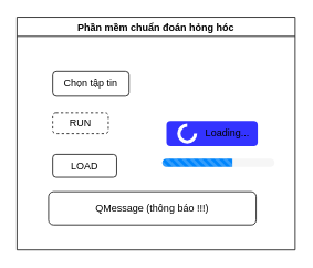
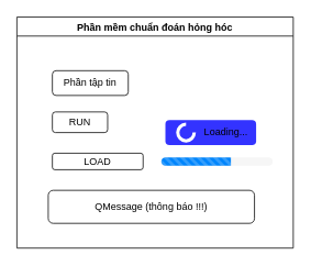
- <mxCell id="4" value="Chọn tập tin" style="rounded=1;whiteSpace=wrap;html=1;fillColor=default;movable=0;resizable=0;rotatable=0;deletable=0;editable=0;connectable=0;" parent="2" vertex="1"><mxGeometry x="43" y="65" width="92" height="30" as="geometry" /></mxCell>
+ <mxCell id="4" value="Phần tập tin" style="rounded=1;whiteSpace=wrap;html=1;fillColor=default;movable=0;resizable=0;rotatable=0;deletable=0;editable=0;connectable=0;" parent="2" vertex="1"><mxGeometry x="43" y="65" width="92" height="30" as="geometry" /></mxCell>
- <mxCell id="5" value="RUN" style="rounded=1;whiteSpace=wrap;html=1;fillColor=default;movable=0;resizable=0;rotatable=0;deletable=0;editable=0;connectable=0;dashed=1;" parent="2" vertex="1"><mxGeometry x="43" y="115" width="67" height="25" as="geometry" /></mxCell>
+ <mxCell id="5" value="RUN" style="rounded=1;whiteSpace=wrap;html=1;fillColor=default;movable=0;resizable=0;rotatable=0;deletable=0;editable=0;connectable=0;" parent="2" vertex="1"><mxGeometry x="43" y="115" width="67" height="25" as="geometry" /></mxCell>
- <mxCell id="6" value="LOAD" style="rounded=1;whiteSpace=wrap;html=1;fillColor=default;movable=0;resizable=0;rotatable=0;deletable=0;editable=0;connectable=0;" parent="2" vertex="1"><mxGeometry x="43" y="165" width="77" height="27.5" as="geometry" /></mxCell>
+ <mxCell id="6" value="LOAD" style="rounded=1;whiteSpace=wrap;html=1;fillColor=default;movable=0;resizable=0;rotatable=0;deletable=0;editable=0;connectable=0;" parent="2" vertex="1"><mxGeometry x="43" y="165" width="110" height="20" as="geometry" /></mxCell>
